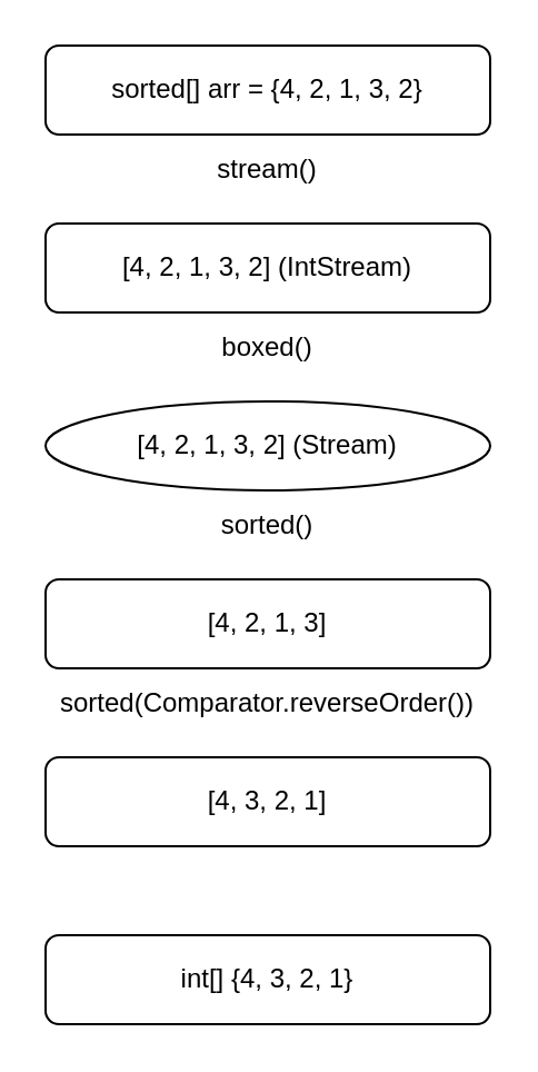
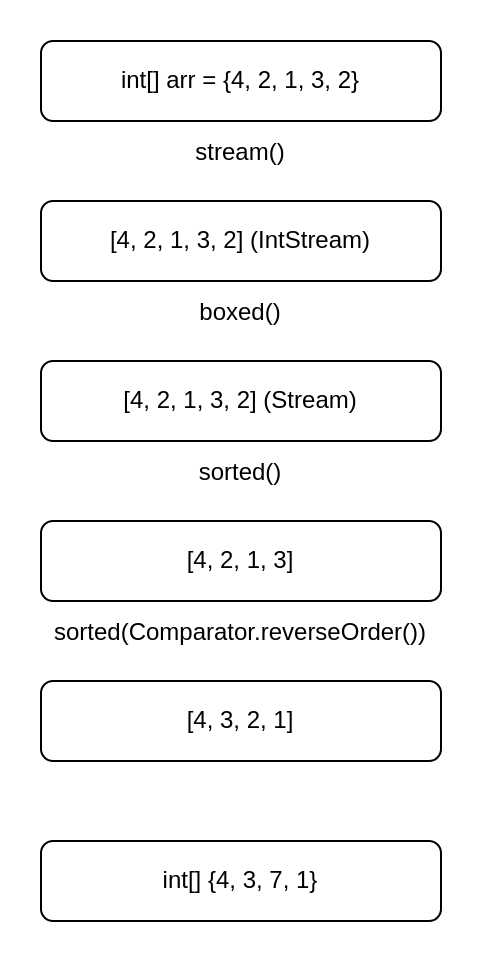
- <mxCell id="2" value="sorted[] arr = {4, 2, 1, 3, 2}" style="rounded=1;whiteSpace=wrap;html=1;" vertex="1" parent="1"><mxGeometry x="20" y="20" width="200" height="40" as="geometry" /></mxCell>
+ <mxCell id="2" value="int[] arr = {4, 2, 1, 3, 2}" style="rounded=1;whiteSpace=wrap;html=1;" vertex="1" parent="1"><mxGeometry x="20" y="20" width="200" height="40" as="geometry" /></mxCell>
- <mxCell id="6" value="[4, 2, 1, 3, 2] (Stream&lt;Integer&gt;)" style="ellipse;whiteSpace=wrap;html=1;" vertex="1" parent="1"><mxGeometry x="20" y="180" width="200" height="40" as="geometry" /></mxCell>
+ <mxCell id="6" value="[4, 2, 1, 3, 2] (Stream&lt;Integer&gt;)" style="rounded=1;whiteSpace=wrap;html=1;" vertex="1" parent="1"><mxGeometry x="20" y="180" width="200" height="40" as="geometry" /></mxCell>
- <mxCell id="11" value="int[] {4, 3, 2, 1}" style="rounded=1;whiteSpace=wrap;html=1;" vertex="1" parent="1"><mxGeometry x="20" y="420" width="200" height="40" as="geometry" /></mxCell>
+ <mxCell id="11" value="int[] {4, 3, 7, 1}" style="rounded=1;whiteSpace=wrap;html=1;" vertex="1" parent="1"><mxGeometry x="20" y="420" width="200" height="40" as="geometry" /></mxCell>
